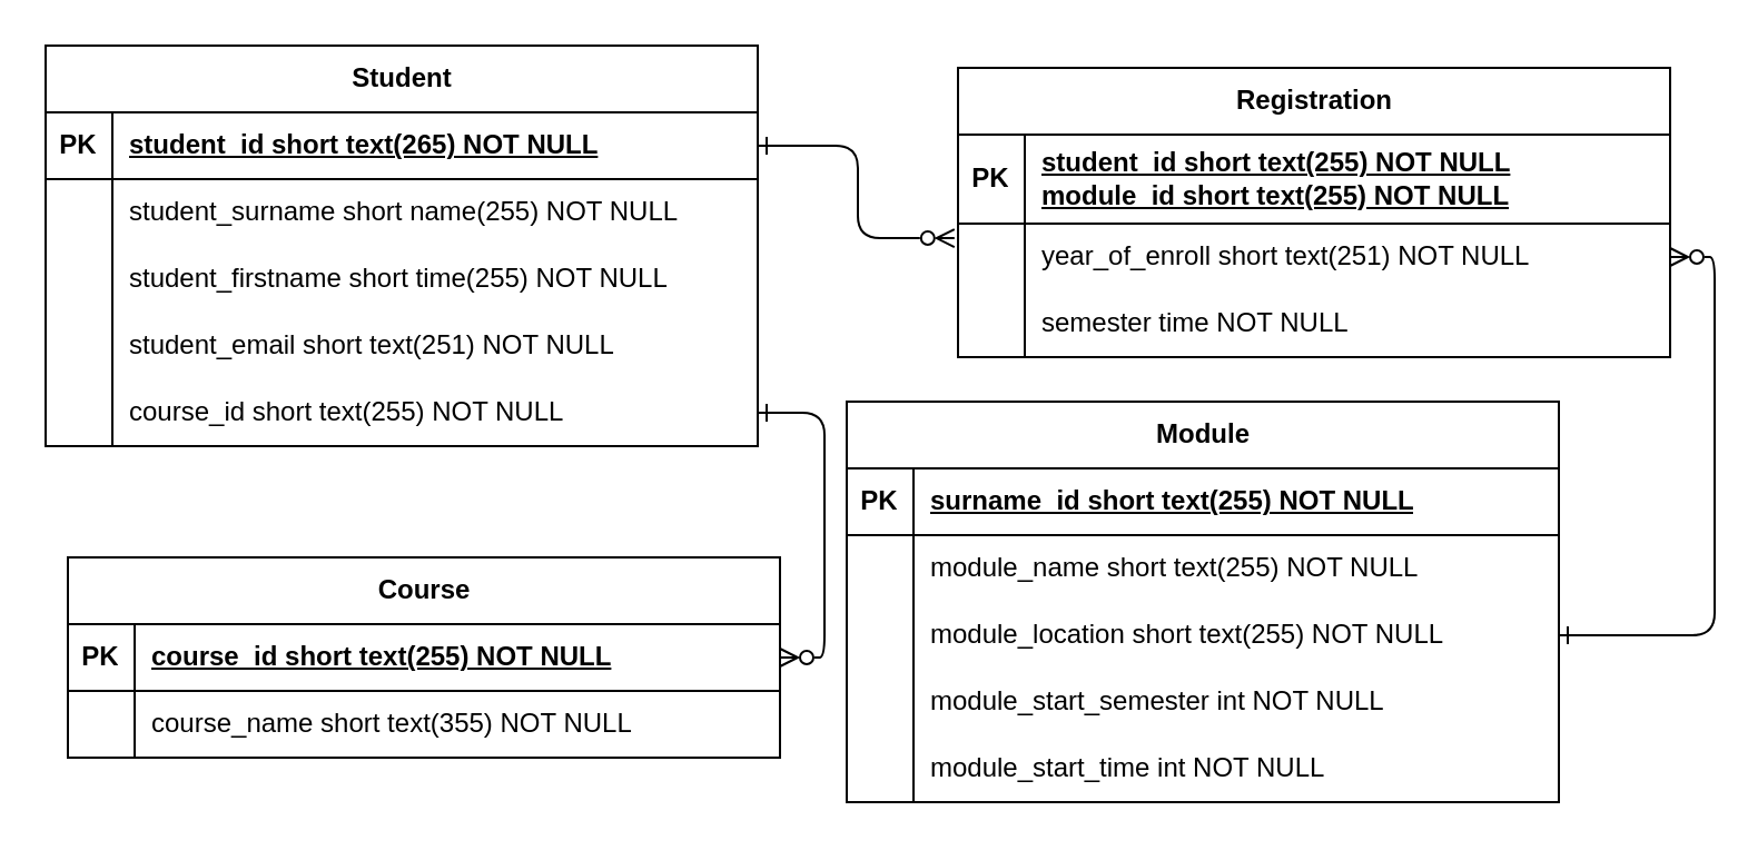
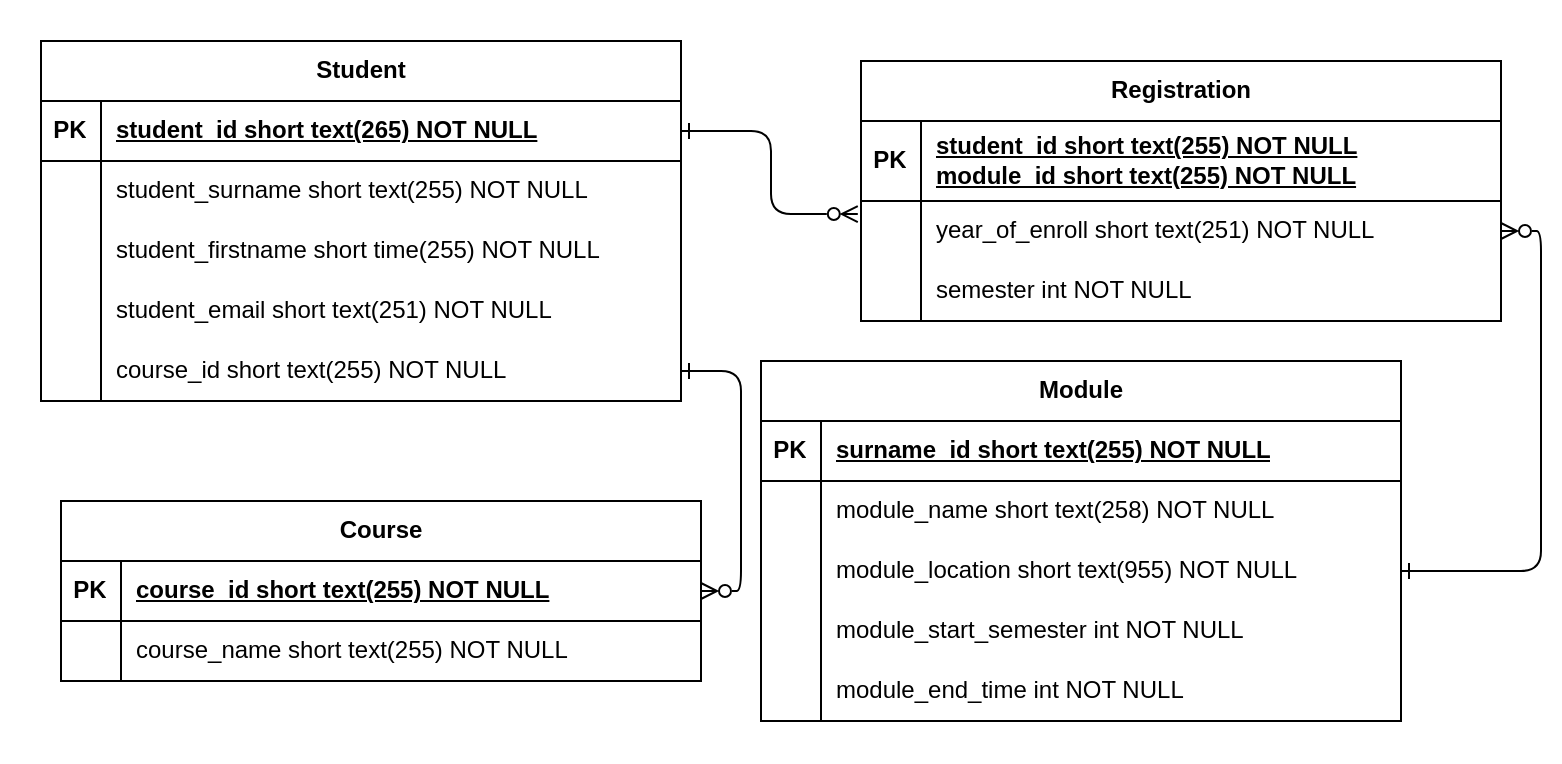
- <mxCell id="8" value="student_surname short name(255) NOT NULL" style="shape=partialRectangle;connectable=0;fillColor=none;top=0;left=0;bottom=0;right=0;align=left;spacingLeft=6;overflow=hidden;whiteSpace=wrap;html=1;" parent="6" vertex="1"><mxGeometry x="30" width="290" height="30" as="geometry"><mxRectangle width="290" height="30" as="alternateBounds" /></mxGeometry></mxCell>
+ <mxCell id="8" value="student_surname short text(255) NOT NULL" style="shape=partialRectangle;connectable=0;fillColor=none;top=0;left=0;bottom=0;right=0;align=left;spacingLeft=6;overflow=hidden;whiteSpace=wrap;html=1;" parent="6" vertex="1"><mxGeometry x="30" width="290" height="30" as="geometry"><mxRectangle width="290" height="30" as="alternateBounds" /></mxGeometry></mxCell>
- <mxCell id="27" value="semester time NOT NULL" style="shape=partialRectangle;connectable=0;fillColor=none;top=0;left=0;bottom=0;right=0;align=left;spacingLeft=6;overflow=hidden;whiteSpace=wrap;html=1;" parent="25" vertex="1"><mxGeometry x="30" width="290" height="30" as="geometry"><mxRectangle width="290" height="30" as="alternateBounds" /></mxGeometry></mxCell>
+ <mxCell id="27" value="semester int NOT NULL" style="shape=partialRectangle;connectable=0;fillColor=none;top=0;left=0;bottom=0;right=0;align=left;spacingLeft=6;overflow=hidden;whiteSpace=wrap;html=1;" parent="25" vertex="1"><mxGeometry x="30" width="290" height="30" as="geometry"><mxRectangle width="290" height="30" as="alternateBounds" /></mxGeometry></mxCell>
- <mxCell id="35" value="module_name&amp;nbsp;short text(255) NOT NULL" style="shape=partialRectangle;connectable=0;fillColor=none;top=0;left=0;bottom=0;right=0;align=left;spacingLeft=6;overflow=hidden;whiteSpace=wrap;html=1;" parent="33" vertex="1"><mxGeometry x="30" width="290" height="30" as="geometry"><mxRectangle width="290" height="30" as="alternateBounds" /></mxGeometry></mxCell>
+ <mxCell id="35" value="module_name&amp;nbsp;short text(258) NOT NULL" style="shape=partialRectangle;connectable=0;fillColor=none;top=0;left=0;bottom=0;right=0;align=left;spacingLeft=6;overflow=hidden;whiteSpace=wrap;html=1;" parent="33" vertex="1"><mxGeometry x="30" width="290" height="30" as="geometry"><mxRectangle width="290" height="30" as="alternateBounds" /></mxGeometry></mxCell>
- <mxCell id="38" value="module_location short text(255) NOT NULL" style="shape=partialRectangle;connectable=0;fillColor=none;top=0;left=0;bottom=0;right=0;align=left;spacingLeft=6;overflow=hidden;whiteSpace=wrap;html=1;" parent="36" vertex="1"><mxGeometry x="30" width="290" height="30" as="geometry"><mxRectangle width="290" height="30" as="alternateBounds" /></mxGeometry></mxCell>
+ <mxCell id="38" value="module_location short text(955) NOT NULL" style="shape=partialRectangle;connectable=0;fillColor=none;top=0;left=0;bottom=0;right=0;align=left;spacingLeft=6;overflow=hidden;whiteSpace=wrap;html=1;" parent="36" vertex="1"><mxGeometry x="30" width="290" height="30" as="geometry"><mxRectangle width="290" height="30" as="alternateBounds" /></mxGeometry></mxCell>
- <mxCell id="52" value="course_name short text(355) NOT NULL" style="shape=partialRectangle;connectable=0;fillColor=none;top=0;left=0;bottom=0;right=0;align=left;spacingLeft=6;overflow=hidden;whiteSpace=wrap;html=1;" vertex="1" parent="50"><mxGeometry x="30" width="290" height="30" as="geometry"><mxRectangle width="290" height="30" as="alternateBounds" /></mxGeometry></mxCell>
+ <mxCell id="52" value="course_name short text(255) NOT NULL" style="shape=partialRectangle;connectable=0;fillColor=none;top=0;left=0;bottom=0;right=0;align=left;spacingLeft=6;overflow=hidden;whiteSpace=wrap;html=1;" vertex="1" parent="50"><mxGeometry x="30" width="290" height="30" as="geometry"><mxRectangle width="290" height="30" as="alternateBounds" /></mxGeometry></mxCell>
- <mxCell id="44" value="module_start_time int NOT NULL" style="shape=partialRectangle;connectable=0;fillColor=none;top=0;left=0;bottom=0;right=0;align=left;spacingLeft=6;overflow=hidden;whiteSpace=wrap;html=1;" parent="42" vertex="1"><mxGeometry x="30" width="290" height="30" as="geometry"><mxRectangle width="290" height="30" as="alternateBounds" /></mxGeometry></mxCell>
+ <mxCell id="44" value="module_end_time int NOT NULL" style="shape=partialRectangle;connectable=0;fillColor=none;top=0;left=0;bottom=0;right=0;align=left;spacingLeft=6;overflow=hidden;whiteSpace=wrap;html=1;" parent="42" vertex="1"><mxGeometry x="30" width="290" height="30" as="geometry"><mxRectangle width="290" height="30" as="alternateBounds" /></mxGeometry></mxCell>
